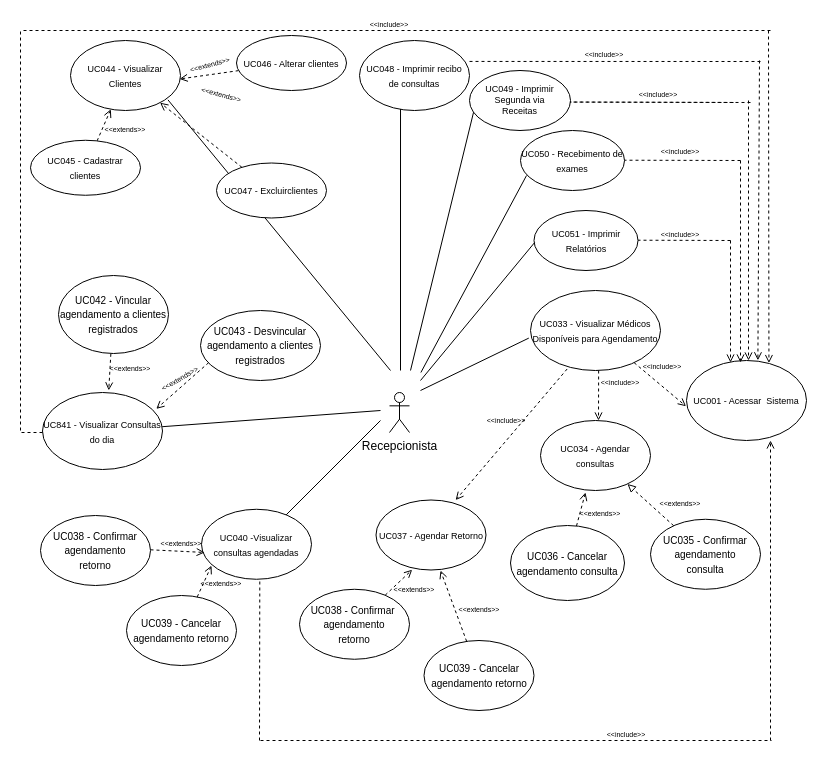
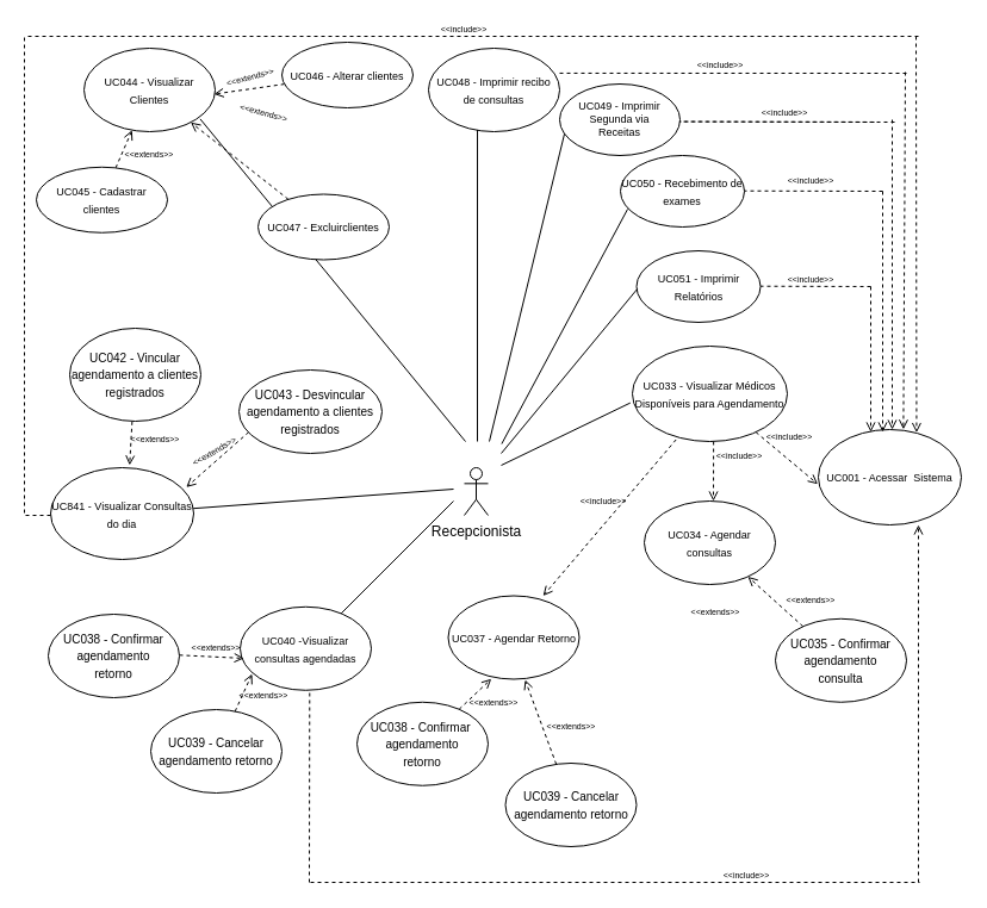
- <mxCell id="29" value="" style="endArrow=block;html=1;dashed=1;fontSize=7;endFill=0;" parent="1" source="15" target="14" edge="1"><mxGeometry width="50" height="50" relative="1" as="geometry"><mxPoint x="526.857" y="141.714" as="sourcePoint" /><mxPoint x="595.429" y="180.286" as="targetPoint" /></mxGeometry></mxCell>
+ <mxCell id="29" value="" style="endArrow=open;html=1;dashed=1;fontSize=7;endFill=0;" parent="1" source="15" target="14" edge="1"><mxGeometry width="50" height="50" relative="1" as="geometry"><mxPoint x="526.857" y="141.714" as="sourcePoint" /><mxPoint x="595.429" y="180.286" as="targetPoint" /></mxGeometry></mxCell>
- <mxCell id="36" value="" style="endArrow=open;html=1;dashed=1;fontSize=7;endFill=0;entryX=0.409;entryY=1.028;entryDx=0;entryDy=0;entryPerimeter=0;" parent="1" source="33" target="14" edge="1"><mxGeometry width="50" height="50" relative="1" as="geometry"><mxPoint x="673.101" y="525.268" as="sourcePoint" /><mxPoint x="626.768" y="483.571" as="targetPoint" /></mxGeometry></mxCell>
- <mxCell id="33" value="&lt;font style=&quot;font-size: 10px&quot;&gt;UC036 - Cancelar agendamento consulta&lt;br&gt;&lt;/font&gt;" style="ellipse;whiteSpace=wrap;html=1;" parent="1" vertex="1"><mxGeometry x="510" y="525" width="114" height="75" as="geometry" /></mxCell>
